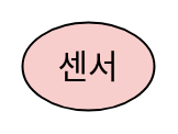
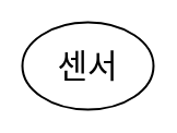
- <mxCell id="2" value="센서" style="ellipse;whiteSpace=wrap;html=1;strokeWidth=2;fontSize=30;fillColor=#f8cecc;" vertex="1" parent="1"><mxGeometry x="20" y="20" width="120" height="80" as="geometry" /></mxCell>
+ <mxCell id="2" value="센서" style="ellipse;whiteSpace=wrap;html=1;strokeWidth=2;fontSize=30;" vertex="1" parent="1"><mxGeometry x="20" y="20" width="120" height="80" as="geometry" /></mxCell>
